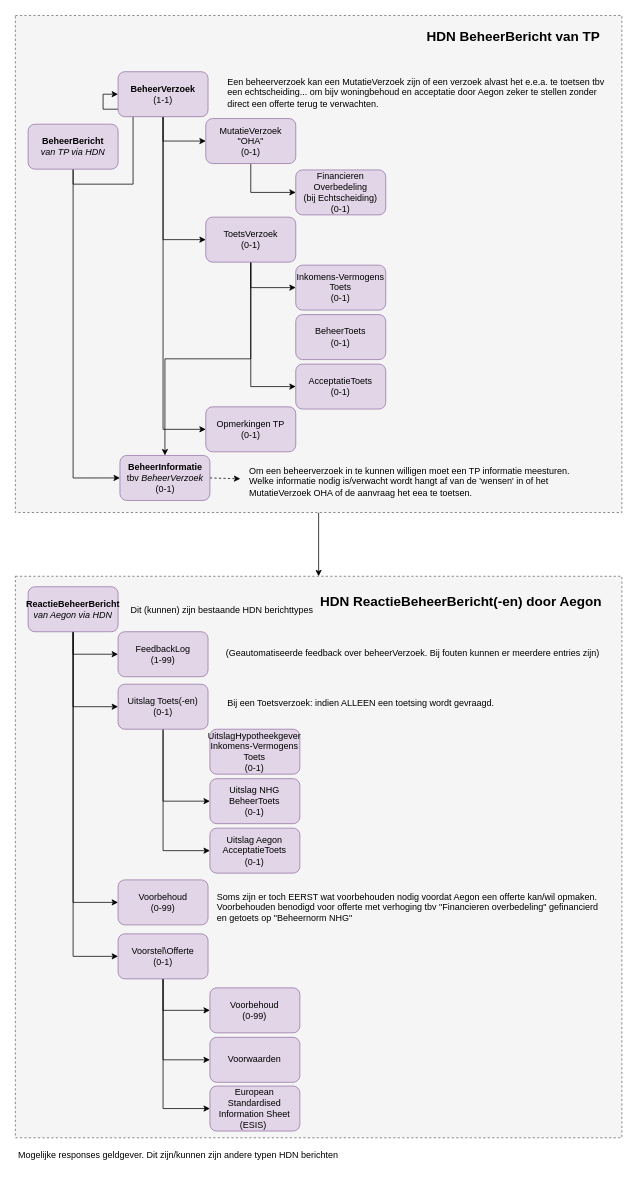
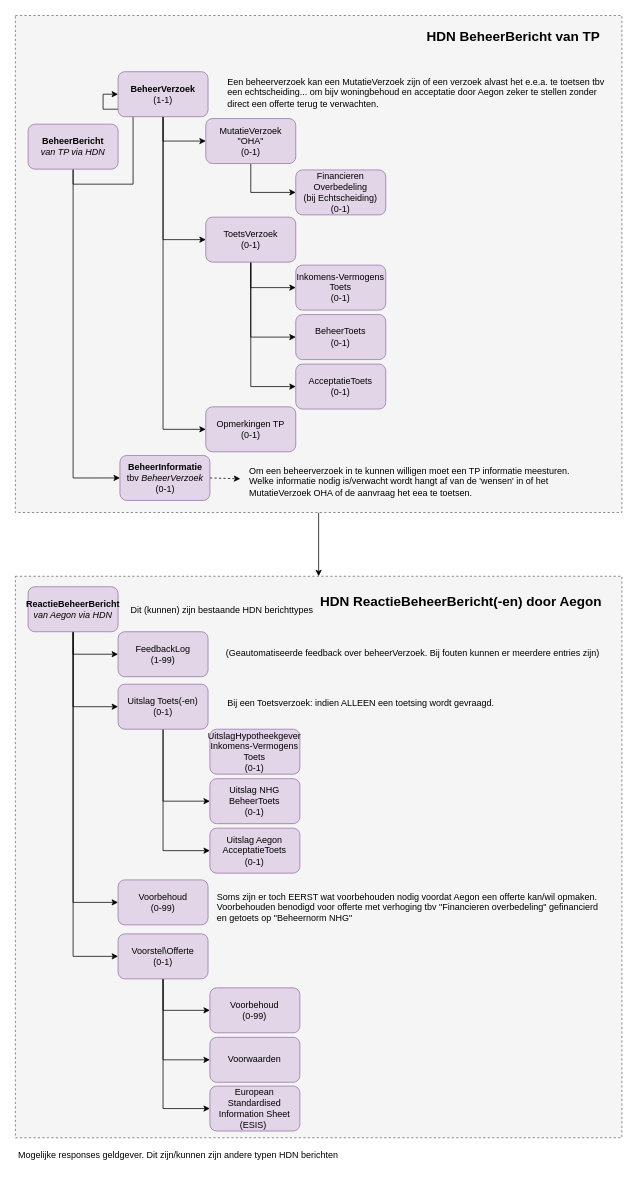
- <mxCell id="40" style="edgeStyle=orthogonalEdgeStyle;rounded=0;orthogonalLoop=1;jettySize=auto;html=1;exitX=0.5;exitY=1;exitDx=0;exitDy=0;" parent="1" source="42" target="8" edge="1"><mxGeometry relative="1" as="geometry" /></mxCell>
+ <mxCell id="40" style="edgeStyle=orthogonalEdgeStyle;rounded=0;orthogonalLoop=1;jettySize=auto;html=1;exitX=0.5;exitY=1;exitDx=0;exitDy=0;entryX=0;entryY=0.5;entryDx=0;entryDy=0;" parent="1" source="42" target="46" edge="1"><mxGeometry relative="1" as="geometry" /></mxCell>
